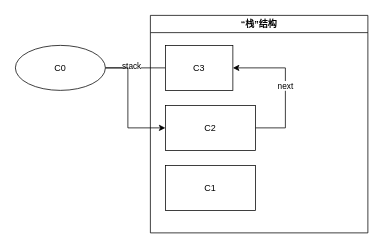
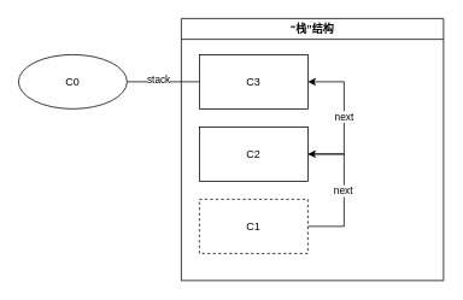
- <mxCell id="6" value="C3" style="rounded=0;whiteSpace=wrap;html=1;" vertex="1" parent="1"><mxGeometry x="220" y="60" width="90" height="60" as="geometry" /></mxCell>
+ <mxCell id="6" value="C3" style="rounded=0;whiteSpace=wrap;html=1;" vertex="1" parent="1"><mxGeometry x="220" y="60" width="120" height="60" as="geometry" /></mxCell>
- <mxCell id="4" style="edgeStyle=orthogonalEdgeStyle;rounded=0;orthogonalLoop=1;jettySize=auto;html=1;exitX=1;exitY=0.5;exitDx=0;exitDy=0;entryX=0;entryY=0.5;entryDx=0;entryDy=0;" edge="1" parent="1" source="5" target="9"><mxGeometry relative="1" as="geometry"><Array as="points"><mxPoint x="170" y="90" /><mxPoint x="170" y="170" /></Array></mxGeometry></mxCell>
+ <mxCell id="10" style="edgeStyle=orthogonalEdgeStyle;rounded=0;orthogonalLoop=1;jettySize=auto;html=1;entryX=1;entryY=0.5;entryDx=0;entryDy=0;exitX=1;exitY=0.5;exitDx=0;exitDy=0;" edge="1" parent="1" source="12" target="9"><mxGeometry relative="1" as="geometry"><Array as="points"><mxPoint x="380" y="250" /><mxPoint x="380" y="170" /></Array></mxGeometry></mxCell>
+ <mxCell id="11" value="next" style="edgeLabel;html=1;align=center;verticalAlign=middle;resizable=0;points=[];" vertex="1" connectable="0" parent="10"><mxGeometry y="2" relative="1" as="geometry"><mxPoint as="offset" /></mxGeometry></mxCell>
- <mxCell id="12" value="C1" style="rounded=0;whiteSpace=wrap;html=1;" vertex="1" parent="1"><mxGeometry x="220" y="220" width="120" height="60" as="geometry" /></mxCell>
+ <mxCell id="12" value="C1" style="rounded=0;whiteSpace=wrap;html=1;dashed=1;" vertex="1" parent="1"><mxGeometry x="220" y="220" width="120" height="60" as="geometry" /></mxCell>
